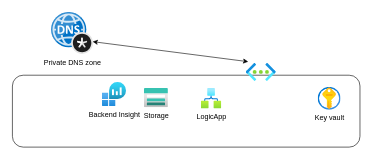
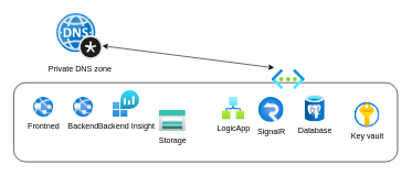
+ <mxCell id="4" value="Frontned" style="image;aspect=fixed;html=1;points=[];align=center;fontSize=12;image=img/lib/azure2/app_services/App_Services.svg;" parent="1" vertex="1"><mxGeometry x="50" y="147" width="30" height="30" as="geometry" /></mxCell>
+ <mxCell id="6" value="Backend" style="image;aspect=fixed;html=1;points=[];align=center;fontSize=12;image=img/lib/azure2/app_services/App_Services.svg;" parent="1" vertex="1"><mxGeometry x="110" y="147" width="30" height="30" as="geometry" /></mxCell>
- <mxCell id="7" value="Storage" style="image;aspect=fixed;html=1;points=[];align=center;fontSize=12;image=img/lib/azure2/storage/Storage_Accounts.svg;" parent="1" vertex="1"><mxGeometry x="240" y="147" width="40" height="32" as="geometry" /></mxCell>
+ <mxCell id="7" value="Storage" style="image;aspect=fixed;html=1;points=[];align=center;fontSize=12;image=img/lib/azure2/storage/Storage_Accounts.svg;" parent="1" vertex="1"><mxGeometry x="240" y="167" width="40" height="32" as="geometry" /></mxCell>
+ <mxCell id="10" value="Database" style="image;aspect=fixed;html=1;points=[];align=center;fontSize=12;image=img/lib/azure2/databases/Azure_Database_PostgreSQL_Server.svg;" parent="1" vertex="1"><mxGeometry x="460" y="144" width="30" height="40" as="geometry" /></mxCell>
- <mxCell id="13" value="Key vault" style="image;aspect=fixed;html=1;points=[];align=center;fontSize=12;image=img/lib/azure2/security/Key_Vaults.svg;" parent="1" vertex="1"><mxGeometry x="530" y="145" width="38" height="38" as="geometry" /></mxCell>
+ <mxCell id="13" value="Key vault" style="image;aspect=fixed;html=1;points=[];align=center;fontSize=12;image=img/lib/azure2/security/Key_Vaults.svg;" parent="1" vertex="1"><mxGeometry x="535" y="155" width="38" height="38" as="geometry" /></mxCell>
+ <mxCell id="9" value="SignalR" style="image;aspect=fixed;html=1;points=[];align=center;fontSize=12;image=img/lib/azure2/web/SignalR.svg;" parent="1" vertex="1"><mxGeometry x="390" y="147" width="38" height="38" as="geometry" /></mxCell>
